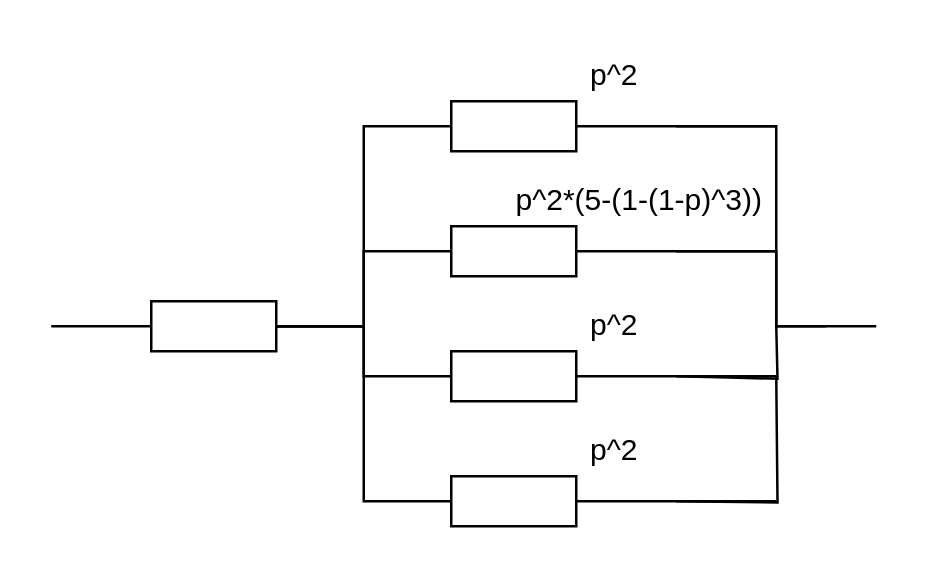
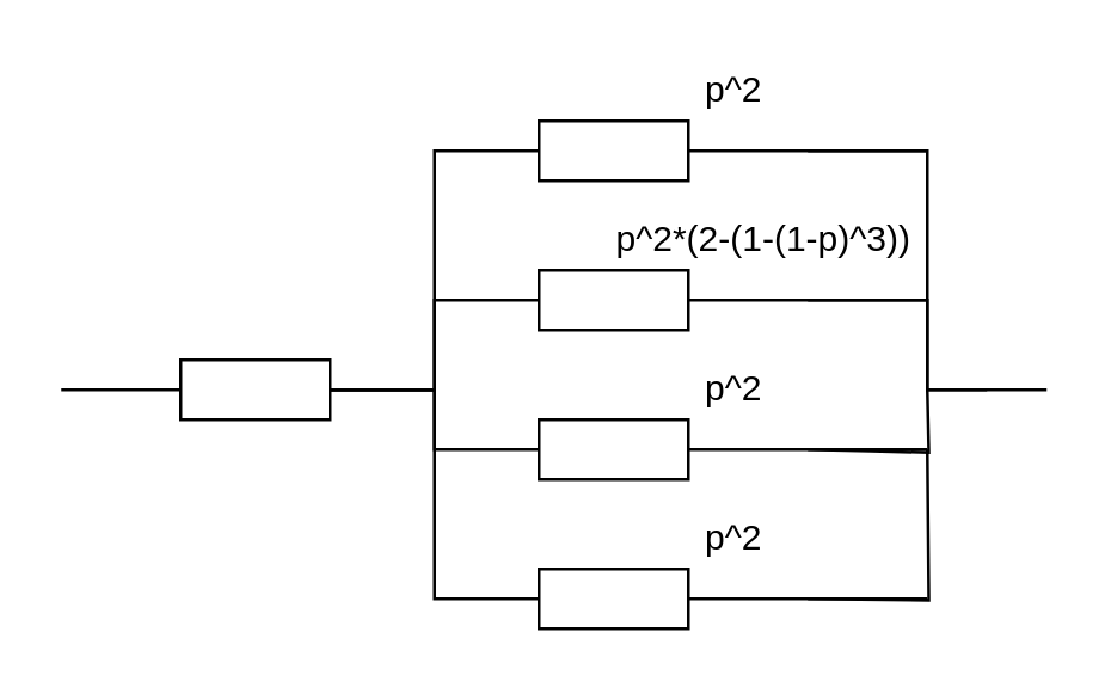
- <mxCell id="20" value="p^2*(5-(1-(1-p)^3))&lt;br&gt;" style="text;html=1;align=center;verticalAlign=middle;resizable=0;points=[];autosize=1;" vertex="1" parent="1"><mxGeometry x="200" y="70" width="110" height="20" as="geometry" /></mxCell>
+ <mxCell id="20" value="p^2*(2-(1-(1-p)^3))&lt;br&gt;" style="text;html=1;align=center;verticalAlign=middle;resizable=0;points=[];autosize=1;" vertex="1" parent="1"><mxGeometry x="200" y="70" width="110" height="20" as="geometry" /></mxCell>
